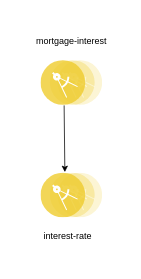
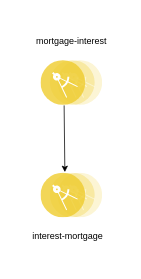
- <mxCell id="5" value="interest-rate" style="text;html=1;strokeColor=none;fillColor=none;align=center;verticalAlign=middle;whiteSpace=wrap;rounded=0;" vertex="1" parent="1"><mxGeometry x="20" y="280" width="140" height="70" as="geometry" /></mxCell>
+ <mxCell id="5" value="interest-mortgage" style="text;html=1;strokeColor=none;fillColor=none;align=center;verticalAlign=middle;whiteSpace=wrap;rounded=0;" vertex="1" parent="1"><mxGeometry x="20" y="280" width="140" height="70" as="geometry" /></mxCell>
